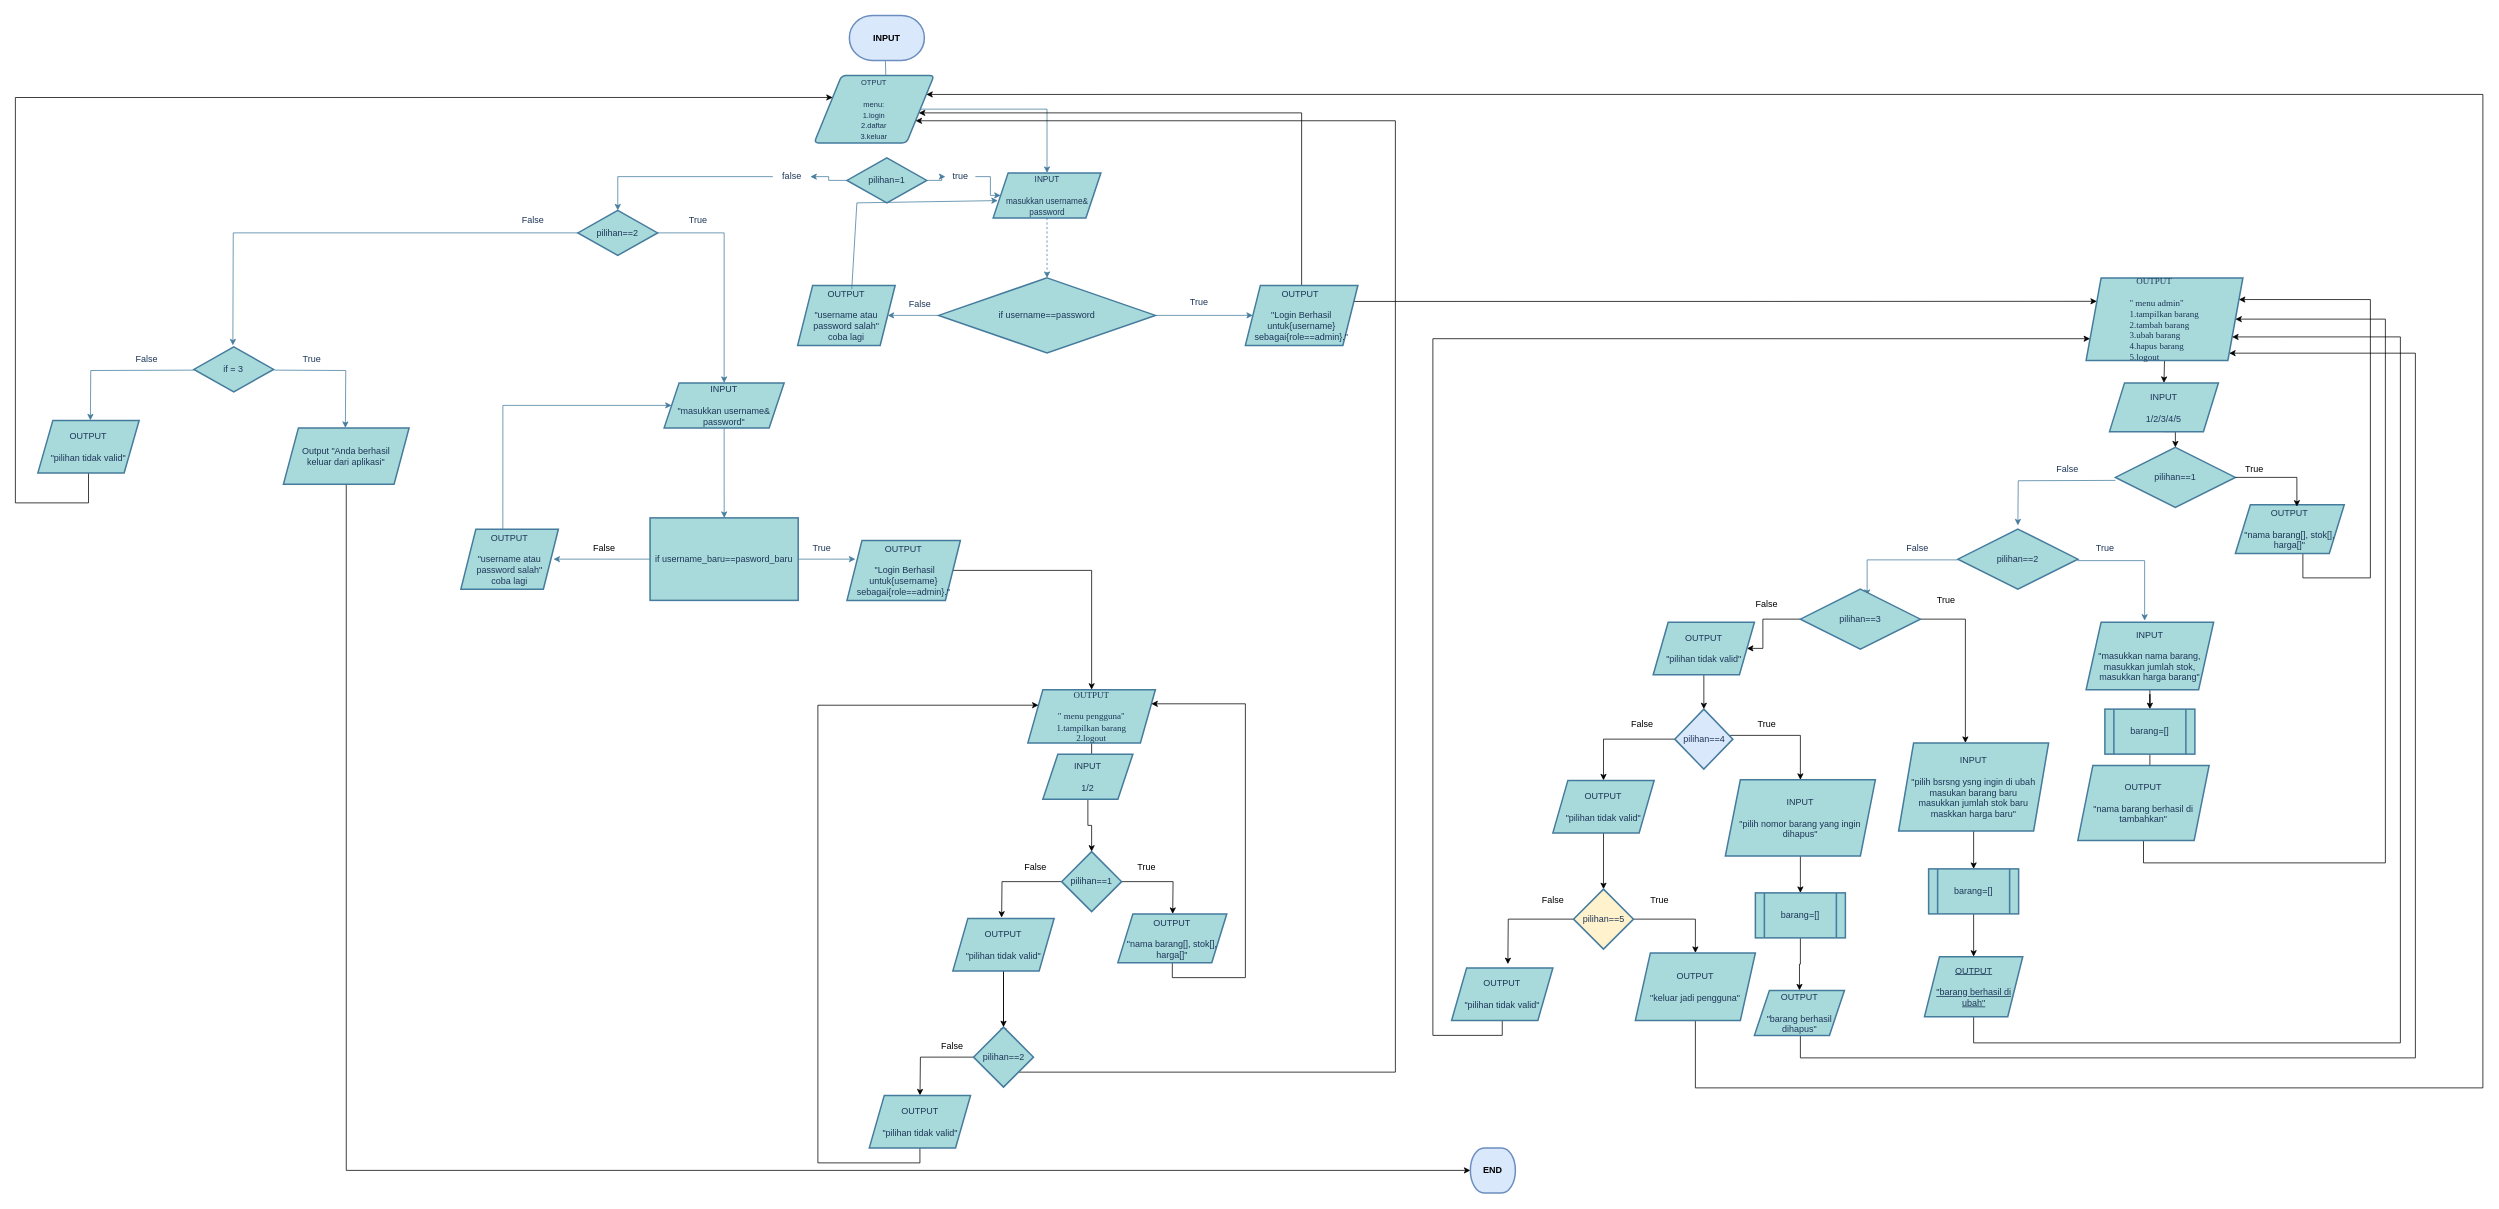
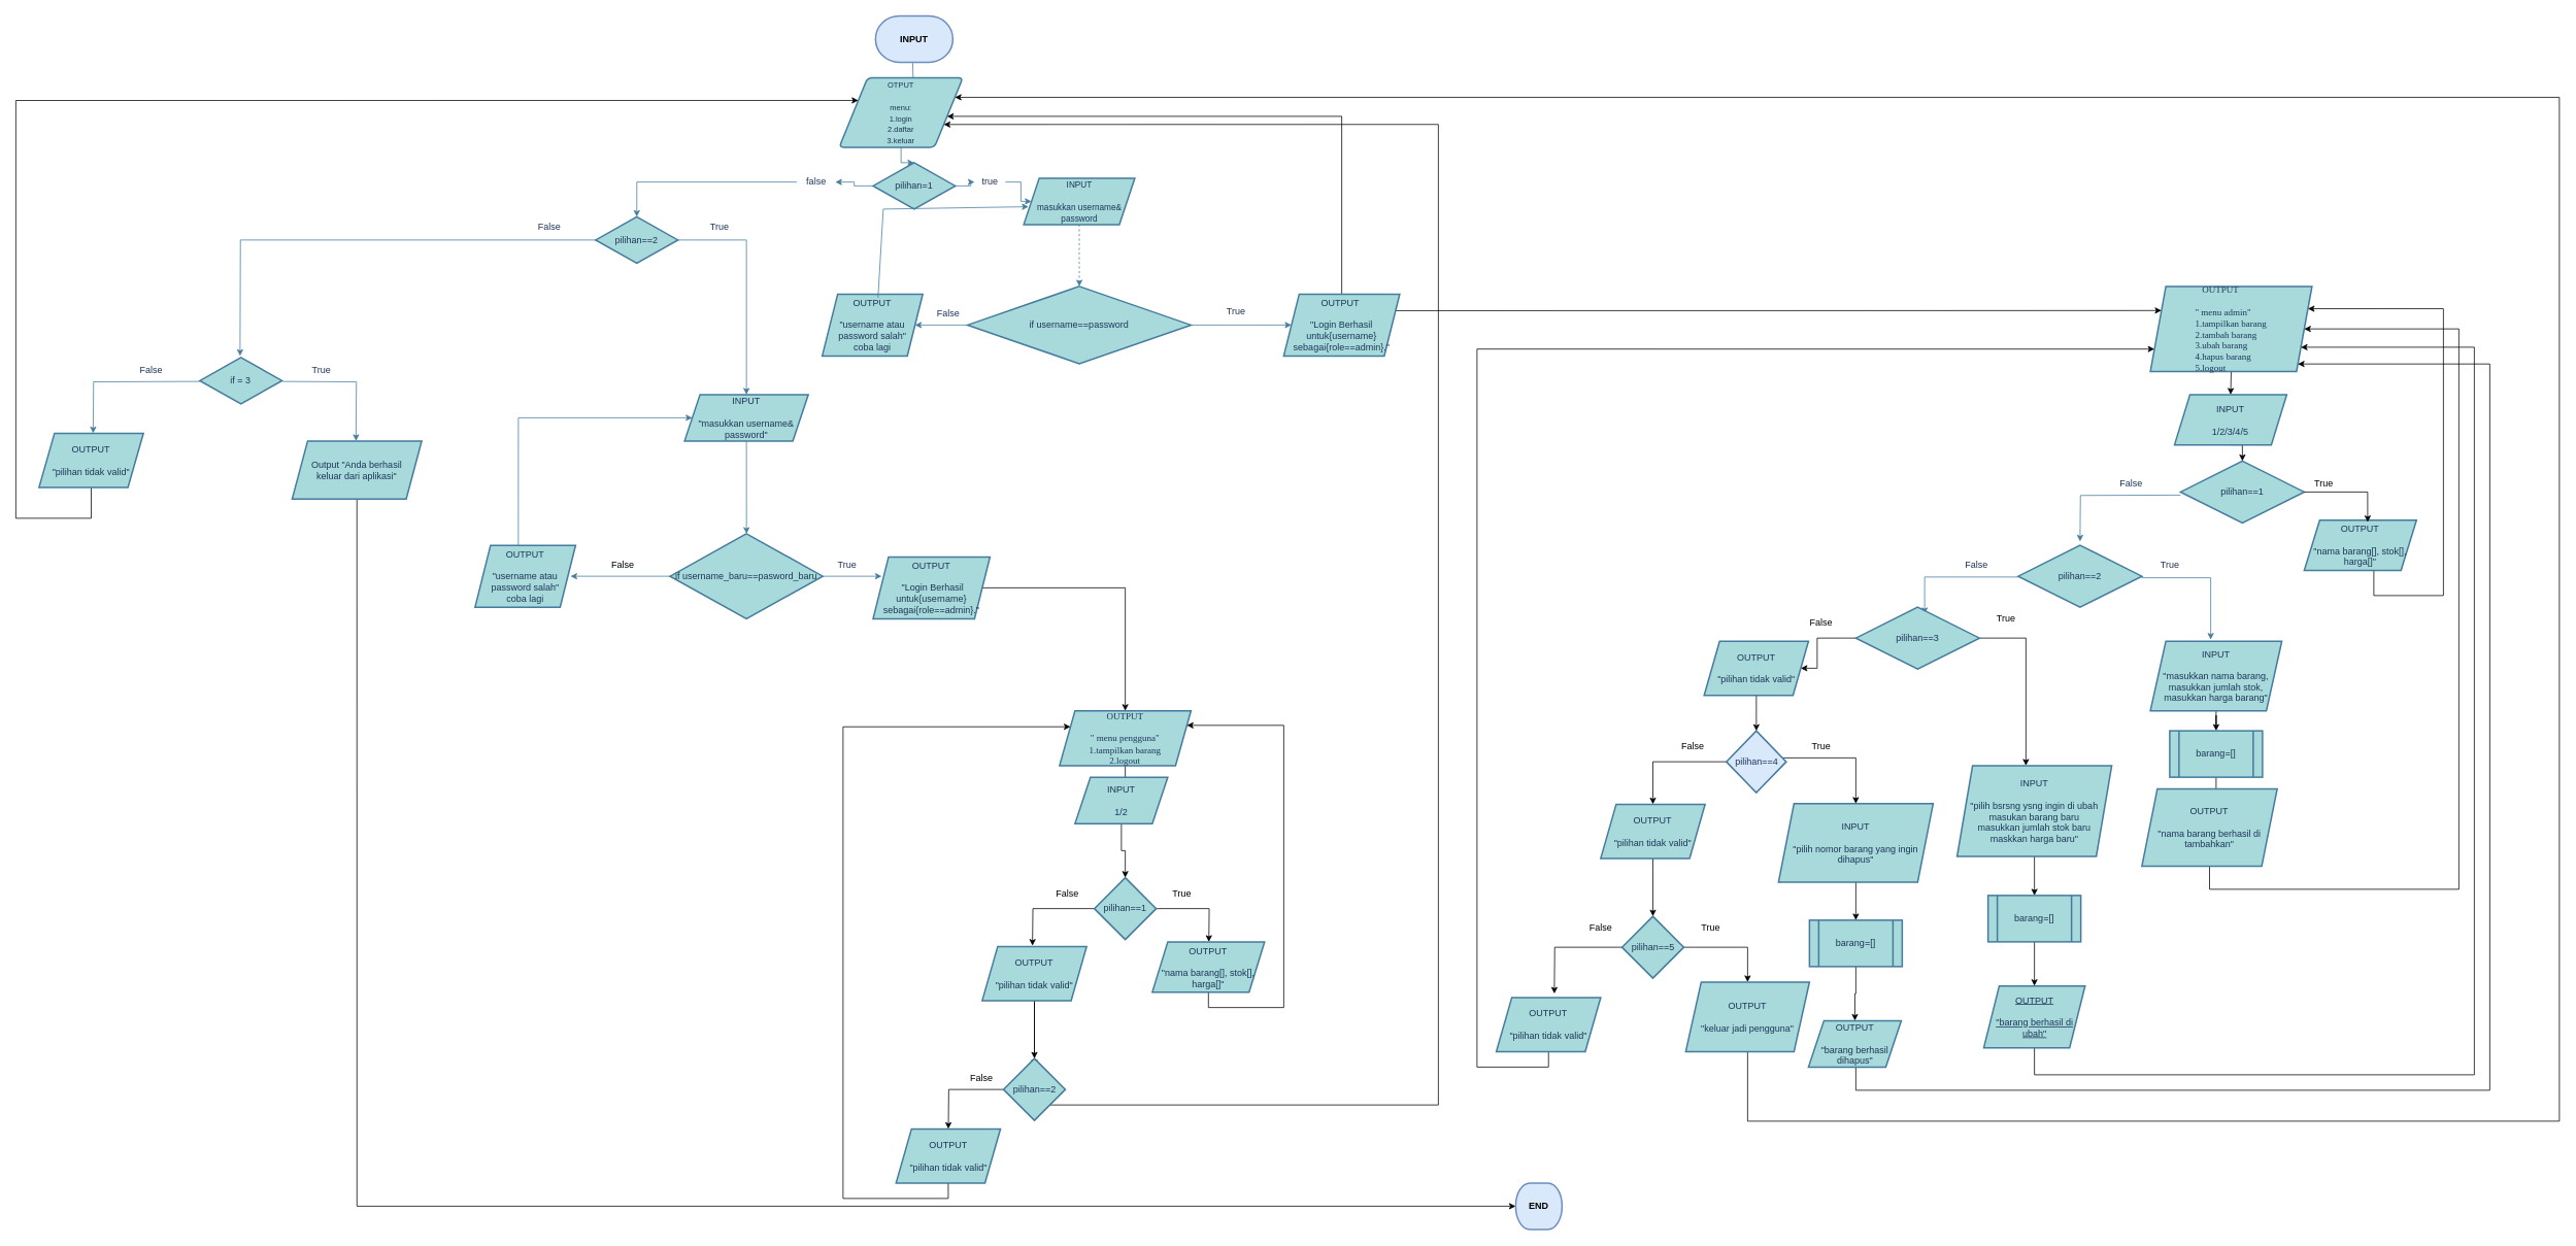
- <mxCell id="3" value="" style="edgeStyle=orthogonalEdgeStyle;rounded=0;orthogonalLoop=1;jettySize=auto;html=1;labelBackgroundColor=none;strokeColor=#457B9D;fontColor=default;align=center;" parent="1" source="4" target="12" edge="1"><mxGeometry relative="1" as="geometry" /></mxCell>
+ <mxCell id="3" value="" style="edgeStyle=orthogonalEdgeStyle;rounded=0;orthogonalLoop=1;jettySize=auto;html=1;labelBackgroundColor=none;strokeColor=#457B9D;fontColor=default;align=center;" parent="1" source="4" target="7" edge="1"><mxGeometry relative="1" as="geometry" /></mxCell>
- <mxCell id="31" value="if username_baru==pasword_baru" style="whiteSpace=wrap;html=1;fillColor=#A8DADC;strokeColor=#457B9D;fontColor=#1D3557;strokeWidth=2;labelBackgroundColor=none;rounded=0;" parent="1" vertex="1"><mxGeometry x="866.25" y="690" width="197.5" height="110" as="geometry" /></mxCell>
+ <mxCell id="31" value="if username_baru==pasword_baru" style="rhombus;whiteSpace=wrap;html=1;fillColor=#A8DADC;strokeColor=#457B9D;fontColor=#1D3557;strokeWidth=2;labelBackgroundColor=none;" parent="1" vertex="1"><mxGeometry x="866.25" y="690" width="197.5" height="110" as="geometry" /></mxCell>
- <mxCell id="97" value="pilihan==5" style="rhombus;whiteSpace=wrap;html=1;fillColor=#fff2cc;strokeColor=#457B9D;fontColor=#1D3557;strokeWidth=2;labelBackgroundColor=none;" parent="1" vertex="1"><mxGeometry x="2097.5" y="1185" width="80" height="80" as="geometry" /></mxCell>
+ <mxCell id="97" value="pilihan==5" style="rhombus;whiteSpace=wrap;html=1;fillColor=#A8DADC;strokeColor=#457B9D;fontColor=#1D3557;strokeWidth=2;labelBackgroundColor=none;" parent="1" vertex="1"><mxGeometry x="2097.5" y="1185" width="80" height="80" as="geometry" /></mxCell>
